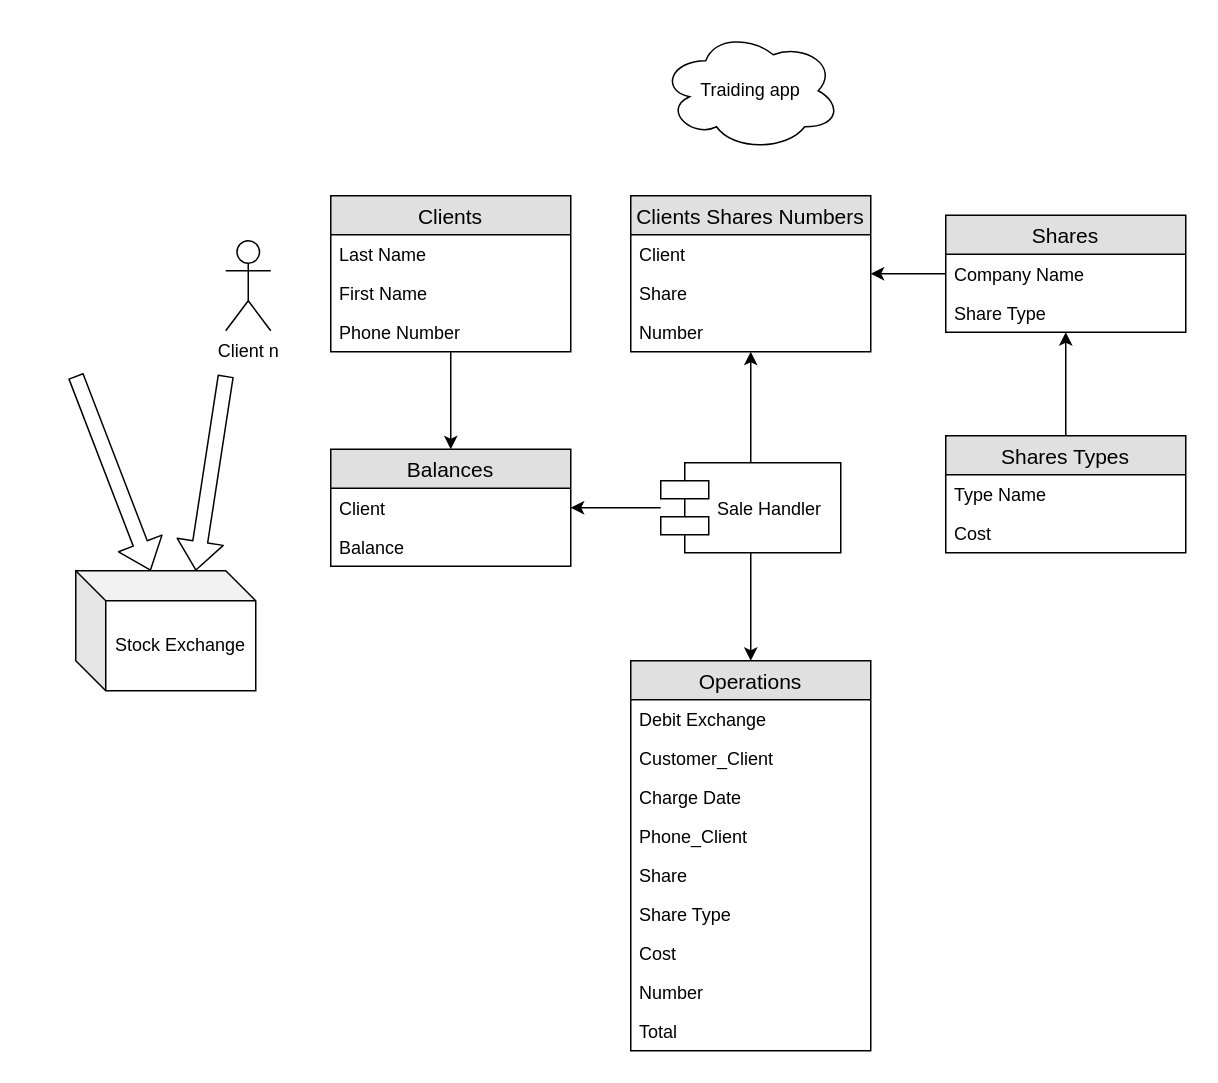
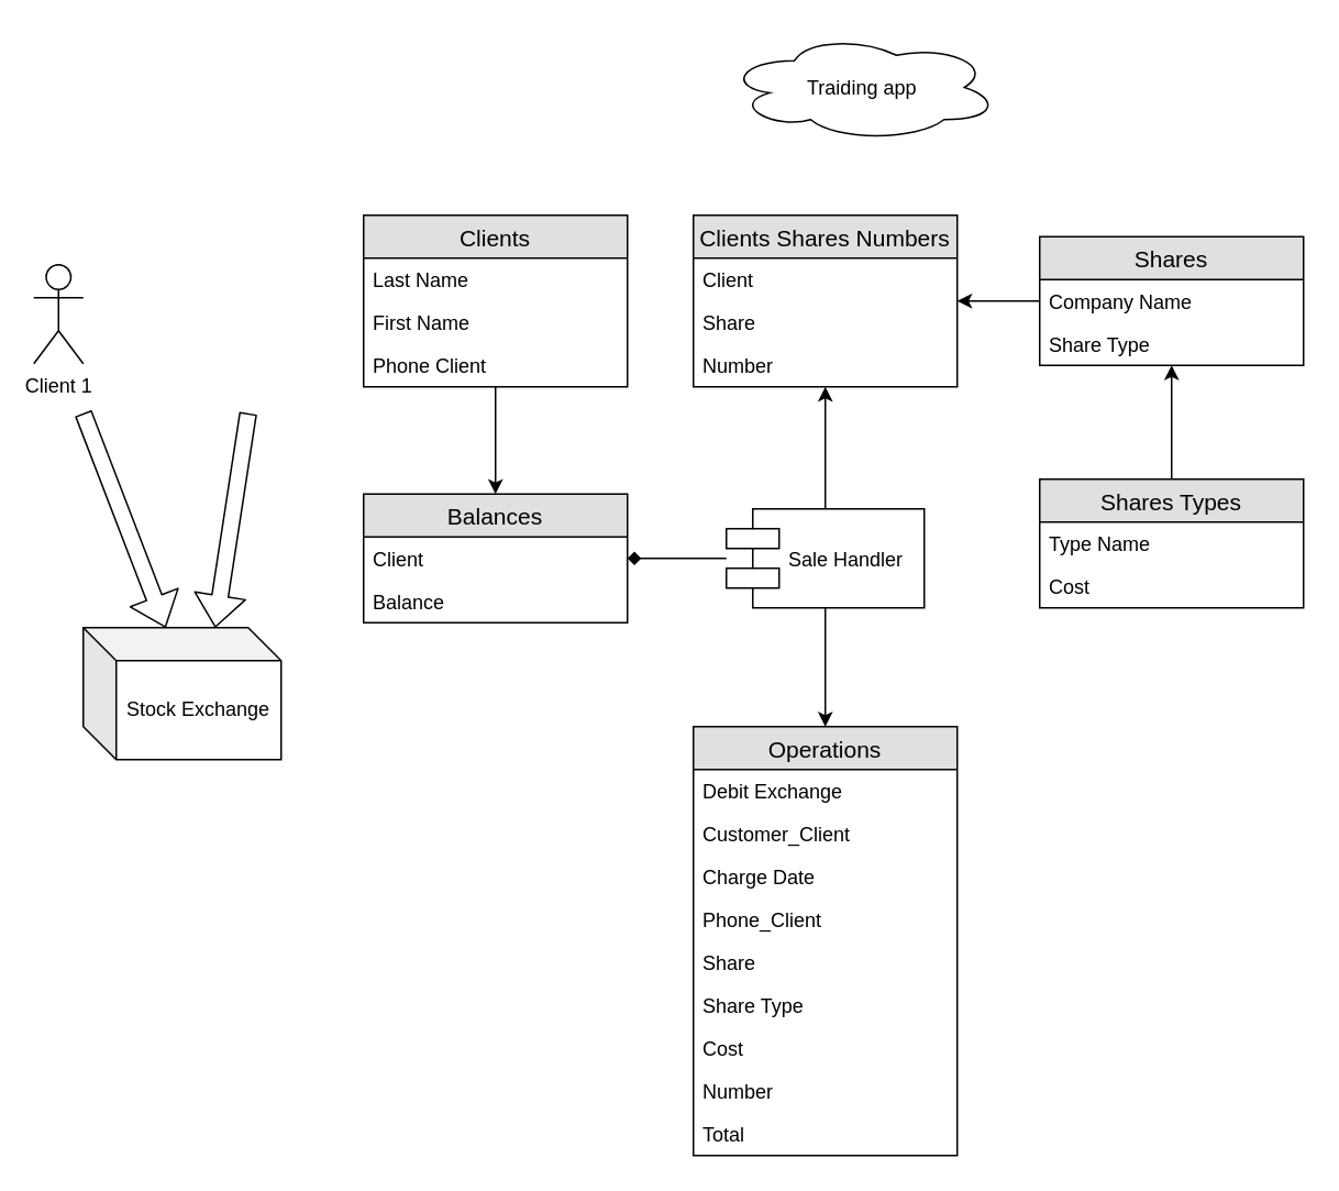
- <mxCell id="7" value="&lt;div&gt;Traiding app&lt;/div&gt;" style="ellipse;shape=cloud;whiteSpace=wrap;html=1;" vertex="1" parent="1"><mxGeometry x="440" y="20" width="120" height="80" as="geometry" /></mxCell>
+ <mxCell id="7" value="&lt;div&gt;Traiding app&lt;/div&gt;" style="ellipse;shape=cloud;whiteSpace=wrap;html=1;" vertex="1" parent="1"><mxGeometry x="440" y="20" width="165" height="65" as="geometry" /></mxCell>
+ <mxCell id="3" value="&lt;div&gt;Client 1&lt;/div&gt;" style="shape=umlActor;verticalLabelPosition=bottom;labelBackgroundColor=#ffffff;verticalAlign=top;html=1;outlineConnect=0;" vertex="1" parent="1"><mxGeometry x="20" y="160" width="30" height="60" as="geometry" /></mxCell>
- <mxCell id="4" value="Client n" style="shape=umlActor;verticalLabelPosition=bottom;labelBackgroundColor=#ffffff;verticalAlign=top;html=1;outlineConnect=0;" vertex="1" parent="1"><mxGeometry x="150" y="160" width="30" height="60" as="geometry" /></mxCell>
- <mxCell id="12" value="Phone Number" style="text;strokeColor=none;fillColor=none;spacingLeft=4;spacingRight=4;overflow=hidden;rotatable=0;points=[[0,0.5],[1,0.5]];portConstraint=eastwest;fontSize=12;" vertex="1" parent="9"><mxGeometry y="78" width="160" height="26" as="geometry" /></mxCell>
+ <mxCell id="12" value="Phone Client" style="text;strokeColor=none;fillColor=none;spacingLeft=4;spacingRight=4;overflow=hidden;rotatable=0;points=[[0,0.5],[1,0.5]];portConstraint=eastwest;fontSize=12;" vertex="1" parent="9"><mxGeometry y="78" width="160" height="26" as="geometry" /></mxCell>
- <mxCell id="28" style="edgeStyle=orthogonalEdgeStyle;rounded=0;orthogonalLoop=1;jettySize=auto;html=1;" edge="1" parent="1" source="31" target="13"><mxGeometry relative="1" as="geometry" /></mxCell>
+ <mxCell id="28" style="edgeStyle=orthogonalEdgeStyle;rounded=0;orthogonalLoop=1;jettySize=auto;html=1;endArrow=diamond;" edge="1" parent="1" source="31" target="13"><mxGeometry relative="1" as="geometry" /></mxCell>
